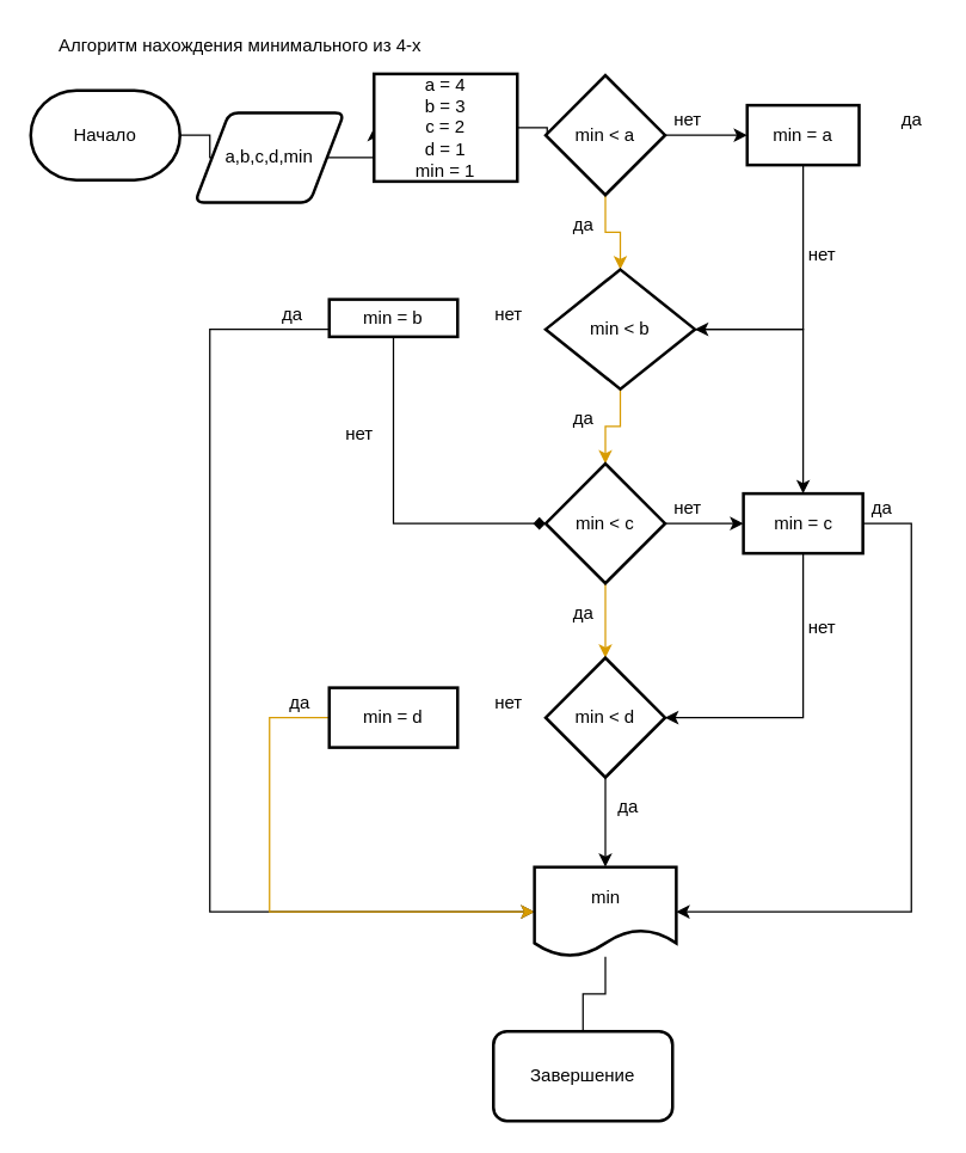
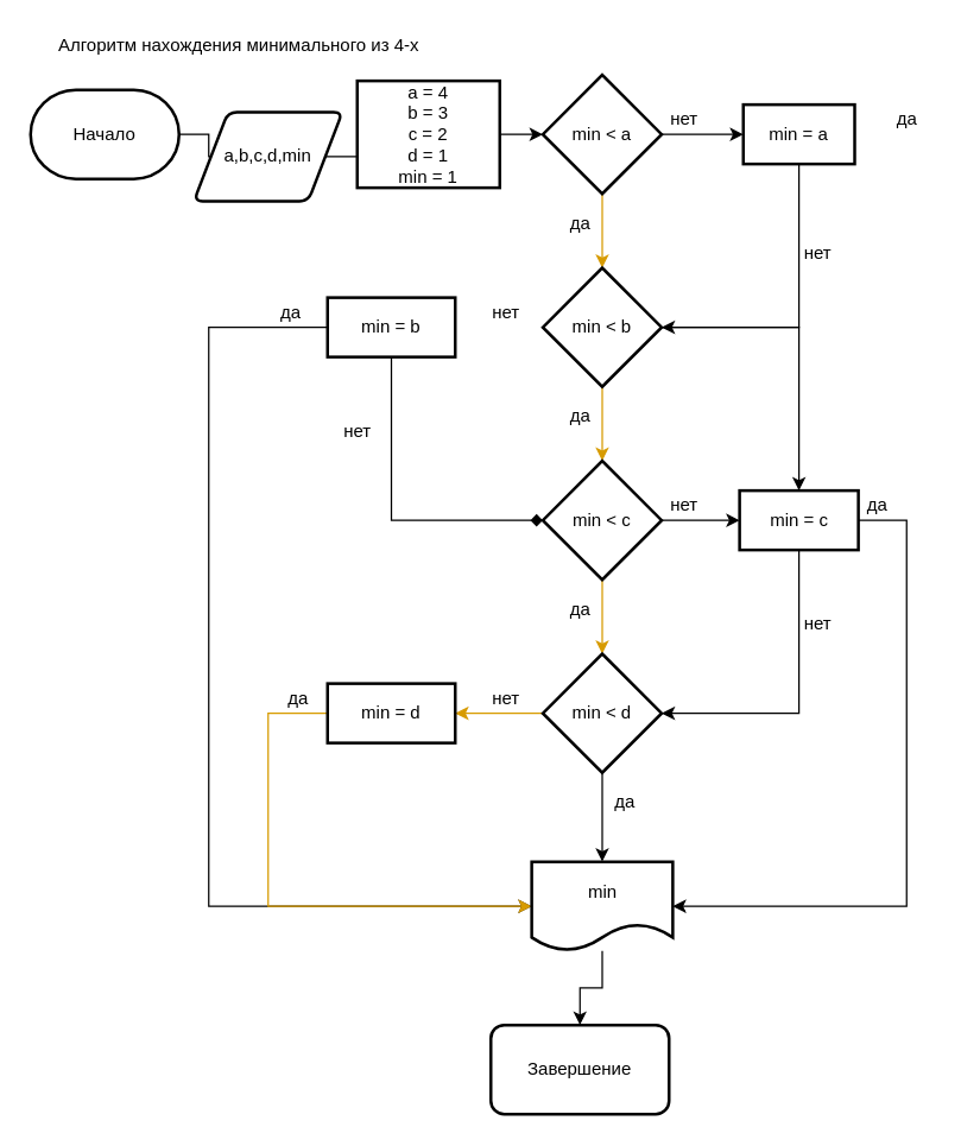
- <mxCell id="8" value="a = 4&lt;br&gt;b = 3&lt;br&gt;c = 2&lt;br&gt;d = 1&lt;br&gt;min = 1" style="rounded=0;whiteSpace=wrap;html=1;strokeWidth=2;" parent="1" vertex="1"><mxGeometry x="250" y="49" width="96" height="72" as="geometry" /></mxCell>
+ <mxCell id="8" value="a = 4&lt;br&gt;b = 3&lt;br&gt;c = 2&lt;br&gt;d = 1&lt;br&gt;min = 1" style="rounded=0;whiteSpace=wrap;html=1;strokeWidth=2;" parent="1" vertex="1"><mxGeometry x="240" y="54" width="96" height="72" as="geometry" /></mxCell>
- <mxCell id="24" value="min = b" style="rounded=0;whiteSpace=wrap;html=1;strokeWidth=2;" parent="1" vertex="1"><mxGeometry x="220" y="200" width="86" height="25" as="geometry" /></mxCell>
+ <mxCell id="24" value="min = b" style="rounded=0;whiteSpace=wrap;html=1;strokeWidth=2;" parent="1" vertex="1"><mxGeometry x="220" y="200" width="86" height="40" as="geometry" /></mxCell>
- <mxCell id="14" value="min &amp;lt; b" style="rhombus;whiteSpace=wrap;html=1;rounded=0;strokeWidth=2;" parent="1" vertex="1"><mxGeometry x="365" y="180" width="100" height="80" as="geometry" /></mxCell>
+ <mxCell id="14" value="min &amp;lt; b" style="rhombus;whiteSpace=wrap;html=1;rounded=0;strokeWidth=2;" parent="1" vertex="1"><mxGeometry x="365" y="180" width="80" height="80" as="geometry" /></mxCell>
+ <mxCell id="25" value="" style="edgeStyle=orthogonalEdgeStyle;rounded=0;orthogonalLoop=1;jettySize=auto;html=1;fillColor=#ffcd28;gradientColor=#ffa500;strokeColor=#d79b00;" parent="1" source="27" target="33" edge="1"><mxGeometry relative="1" as="geometry" /></mxCell>
- <mxCell id="35" value="" style="edgeStyle=orthogonalEdgeStyle;rounded=0;orthogonalLoop=1;jettySize=auto;html=1;endArrow=none;" parent="1" source="36" target="38" edge="1"><mxGeometry relative="1" as="geometry" /></mxCell>
+ <mxCell id="35" value="" style="edgeStyle=orthogonalEdgeStyle;rounded=0;orthogonalLoop=1;jettySize=auto;html=1;" parent="1" source="36" target="38" edge="1"><mxGeometry relative="1" as="geometry" /></mxCell>
